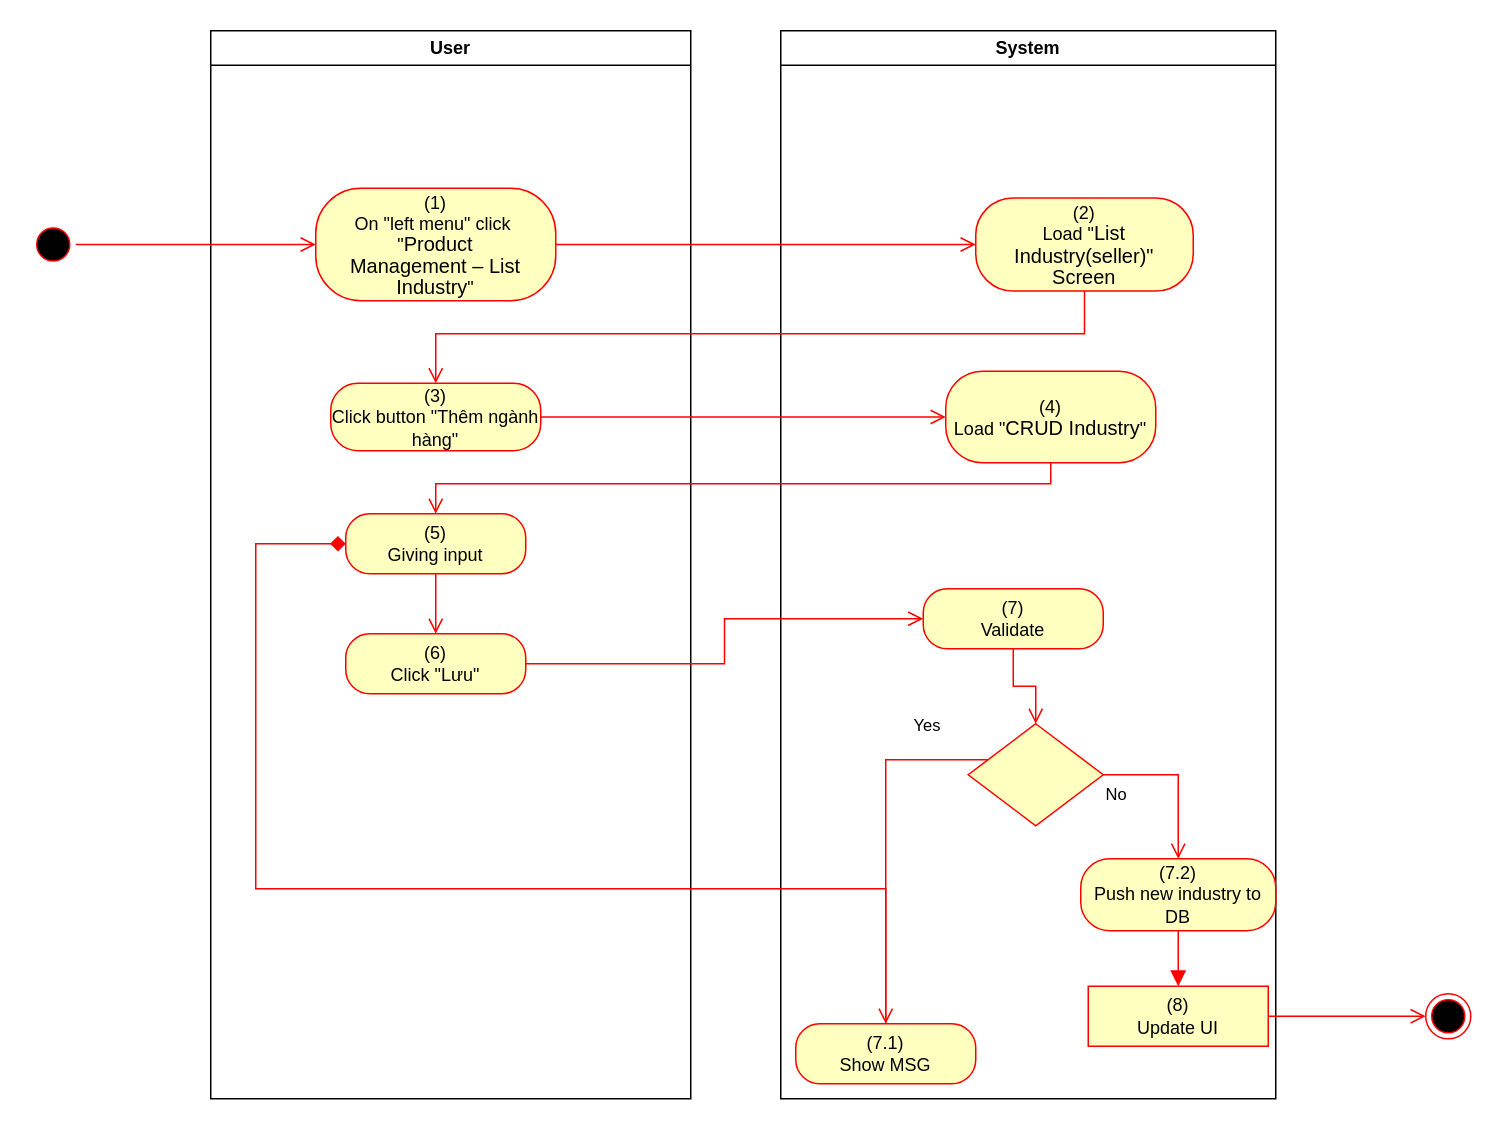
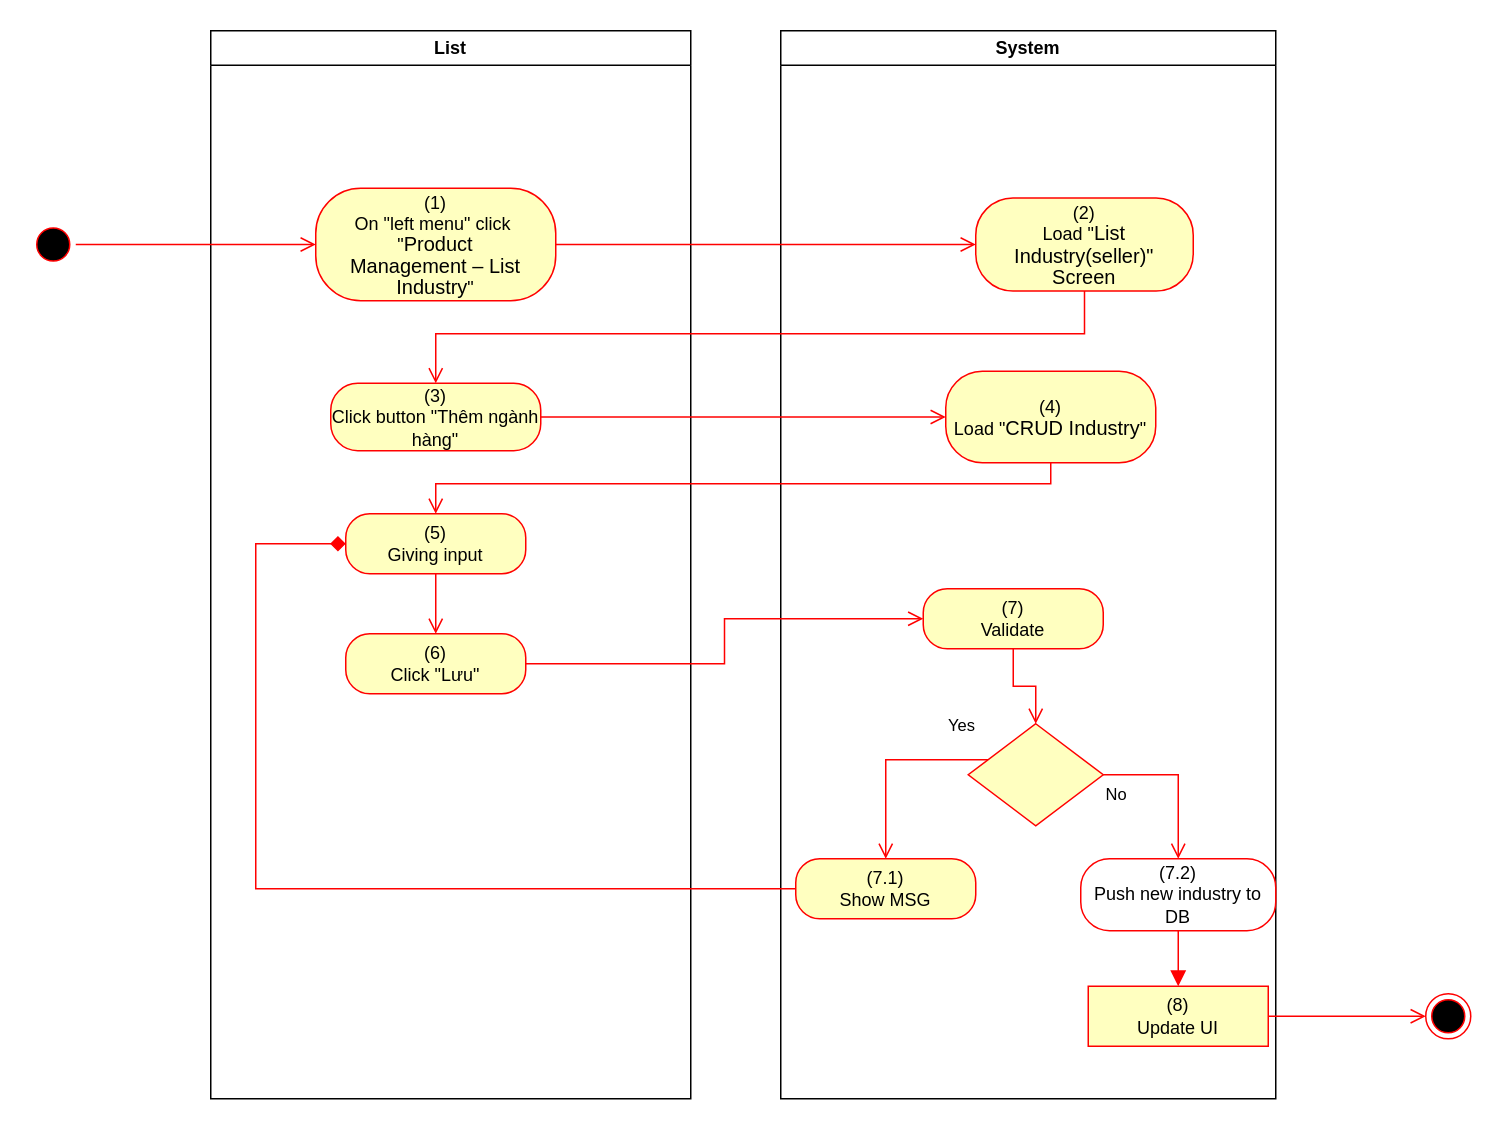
- <mxCell id="2" value="User" style="swimlane;whiteSpace=wrap" vertex="1" parent="1"><mxGeometry x="140" y="20" width="320" height="712" as="geometry"><mxRectangle x="120" y="128" width="60" height="23" as="alternateBounds" /></mxGeometry></mxCell>
+ <mxCell id="2" value="List" style="swimlane;whiteSpace=wrap" vertex="1" parent="1"><mxGeometry x="140" y="20" width="320" height="712" as="geometry"><mxRectangle x="120" y="128" width="60" height="23" as="alternateBounds" /></mxGeometry></mxCell>
- <mxCell id="14" value="(7.2)&lt;br&gt;Push new industry to DB" style="rounded=1;whiteSpace=wrap;html=1;arcSize=40;fontColor=#000000;fillColor=#ffffc0;strokeColor=#ff0000;" vertex="1" parent="8"><mxGeometry x="200" y="552" width="130" height="48" as="geometry" /></mxCell>
+ <mxCell id="14" value="(7.2)&lt;br&gt;Push new industry to DB" style="rounded=1;whiteSpace=wrap;html=1;arcSize=40;fontColor=#000000;fillColor=#ffffff;strokeColor=#ff0000;" vertex="1" parent="8"><mxGeometry x="200" y="552" width="130" height="48" as="geometry" /></mxCell>
- <mxCell id="17" value="(7.1)&lt;br&gt;Show MSG" style="rounded=1;whiteSpace=wrap;html=1;arcSize=40;fontColor=#000000;fillColor=#ffffc0;strokeColor=#ff0000;" vertex="1" parent="8"><mxGeometry x="10" y="662" width="120" height="40" as="geometry" /></mxCell>
+ <mxCell id="17" value="(7.1)&lt;br&gt;Show MSG" style="rounded=1;whiteSpace=wrap;html=1;arcSize=40;fontColor=#000000;fillColor=#ffffc0;strokeColor=#ff0000;" vertex="1" parent="8"><mxGeometry x="10" y="552" width="120" height="40" as="geometry" /></mxCell>
